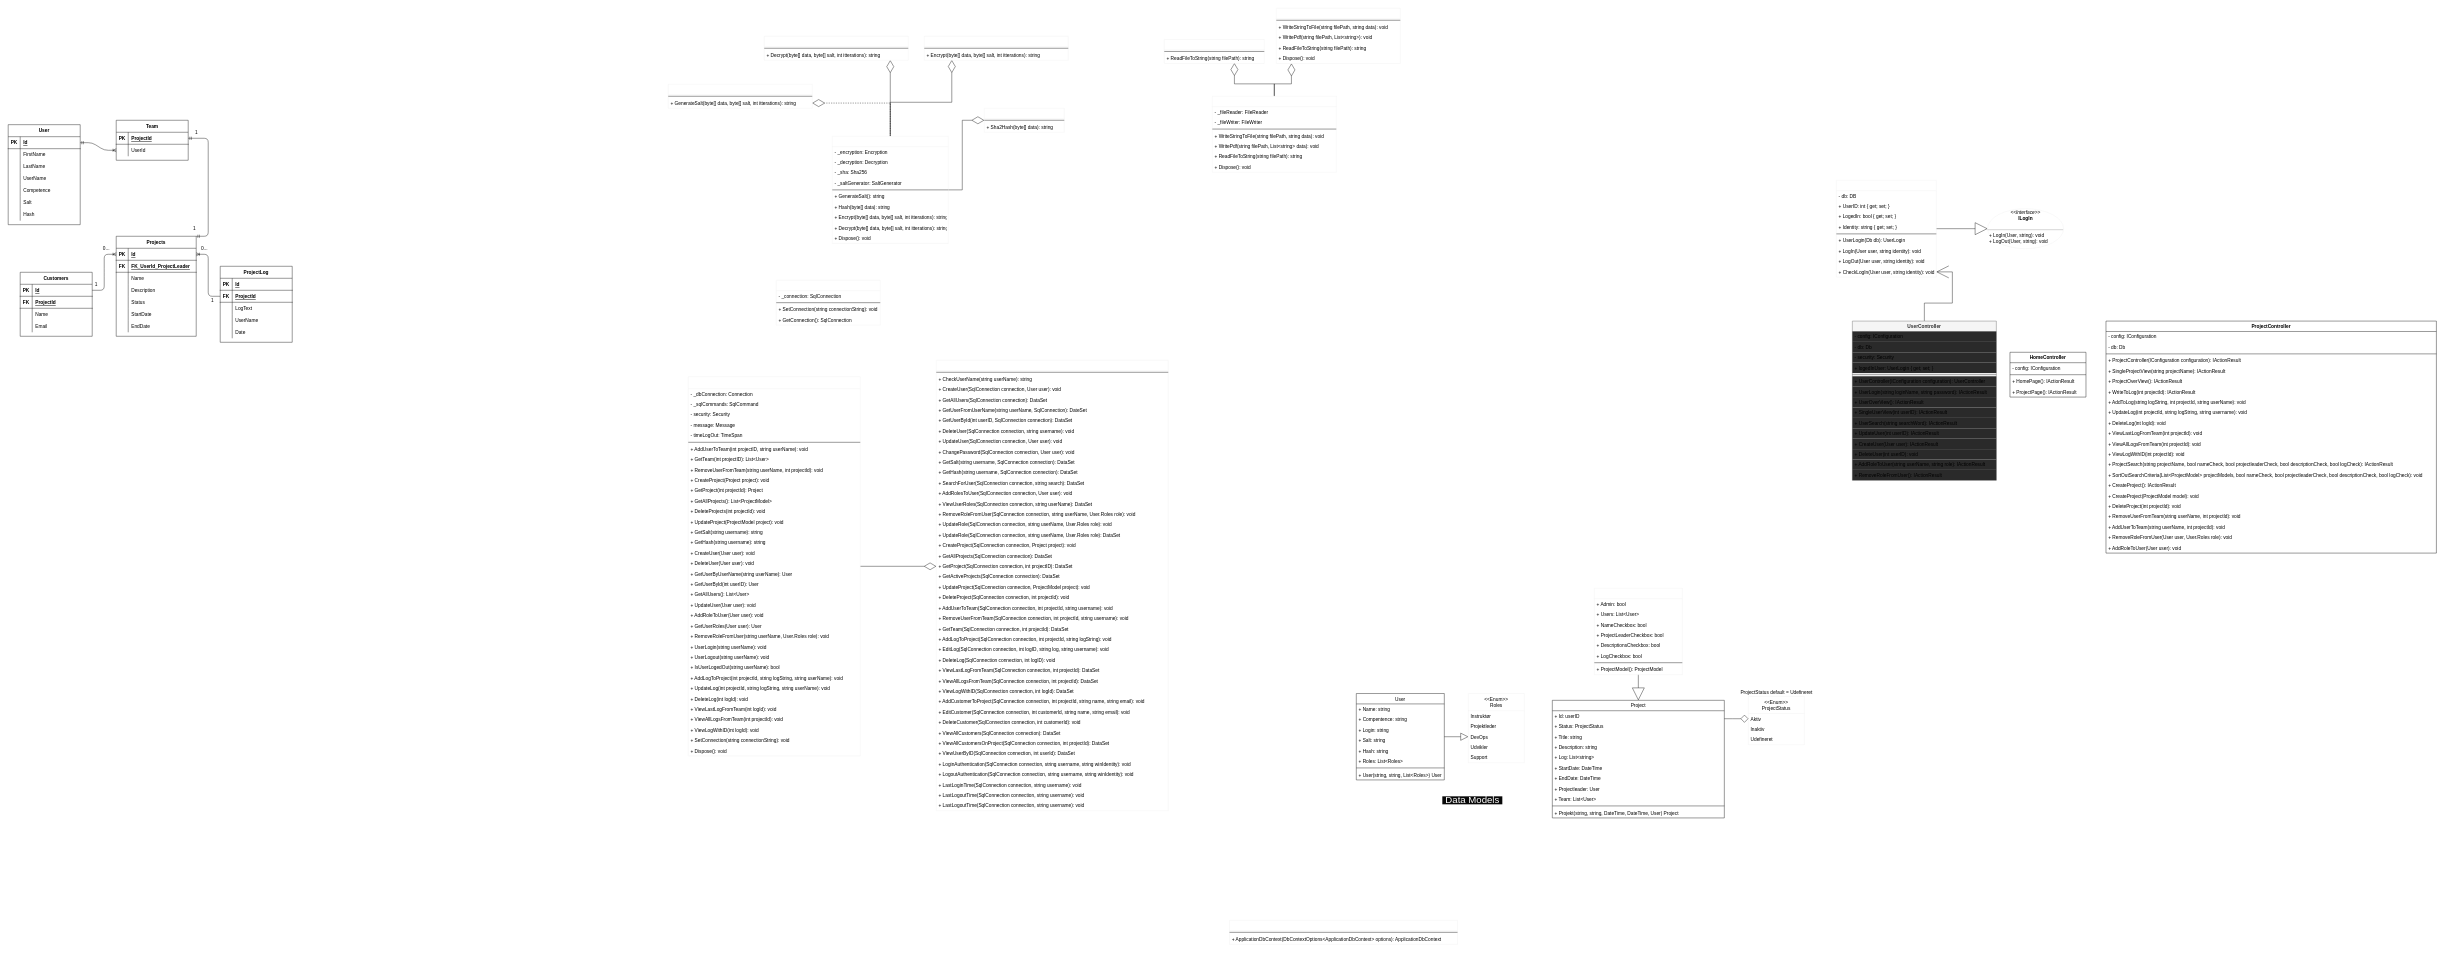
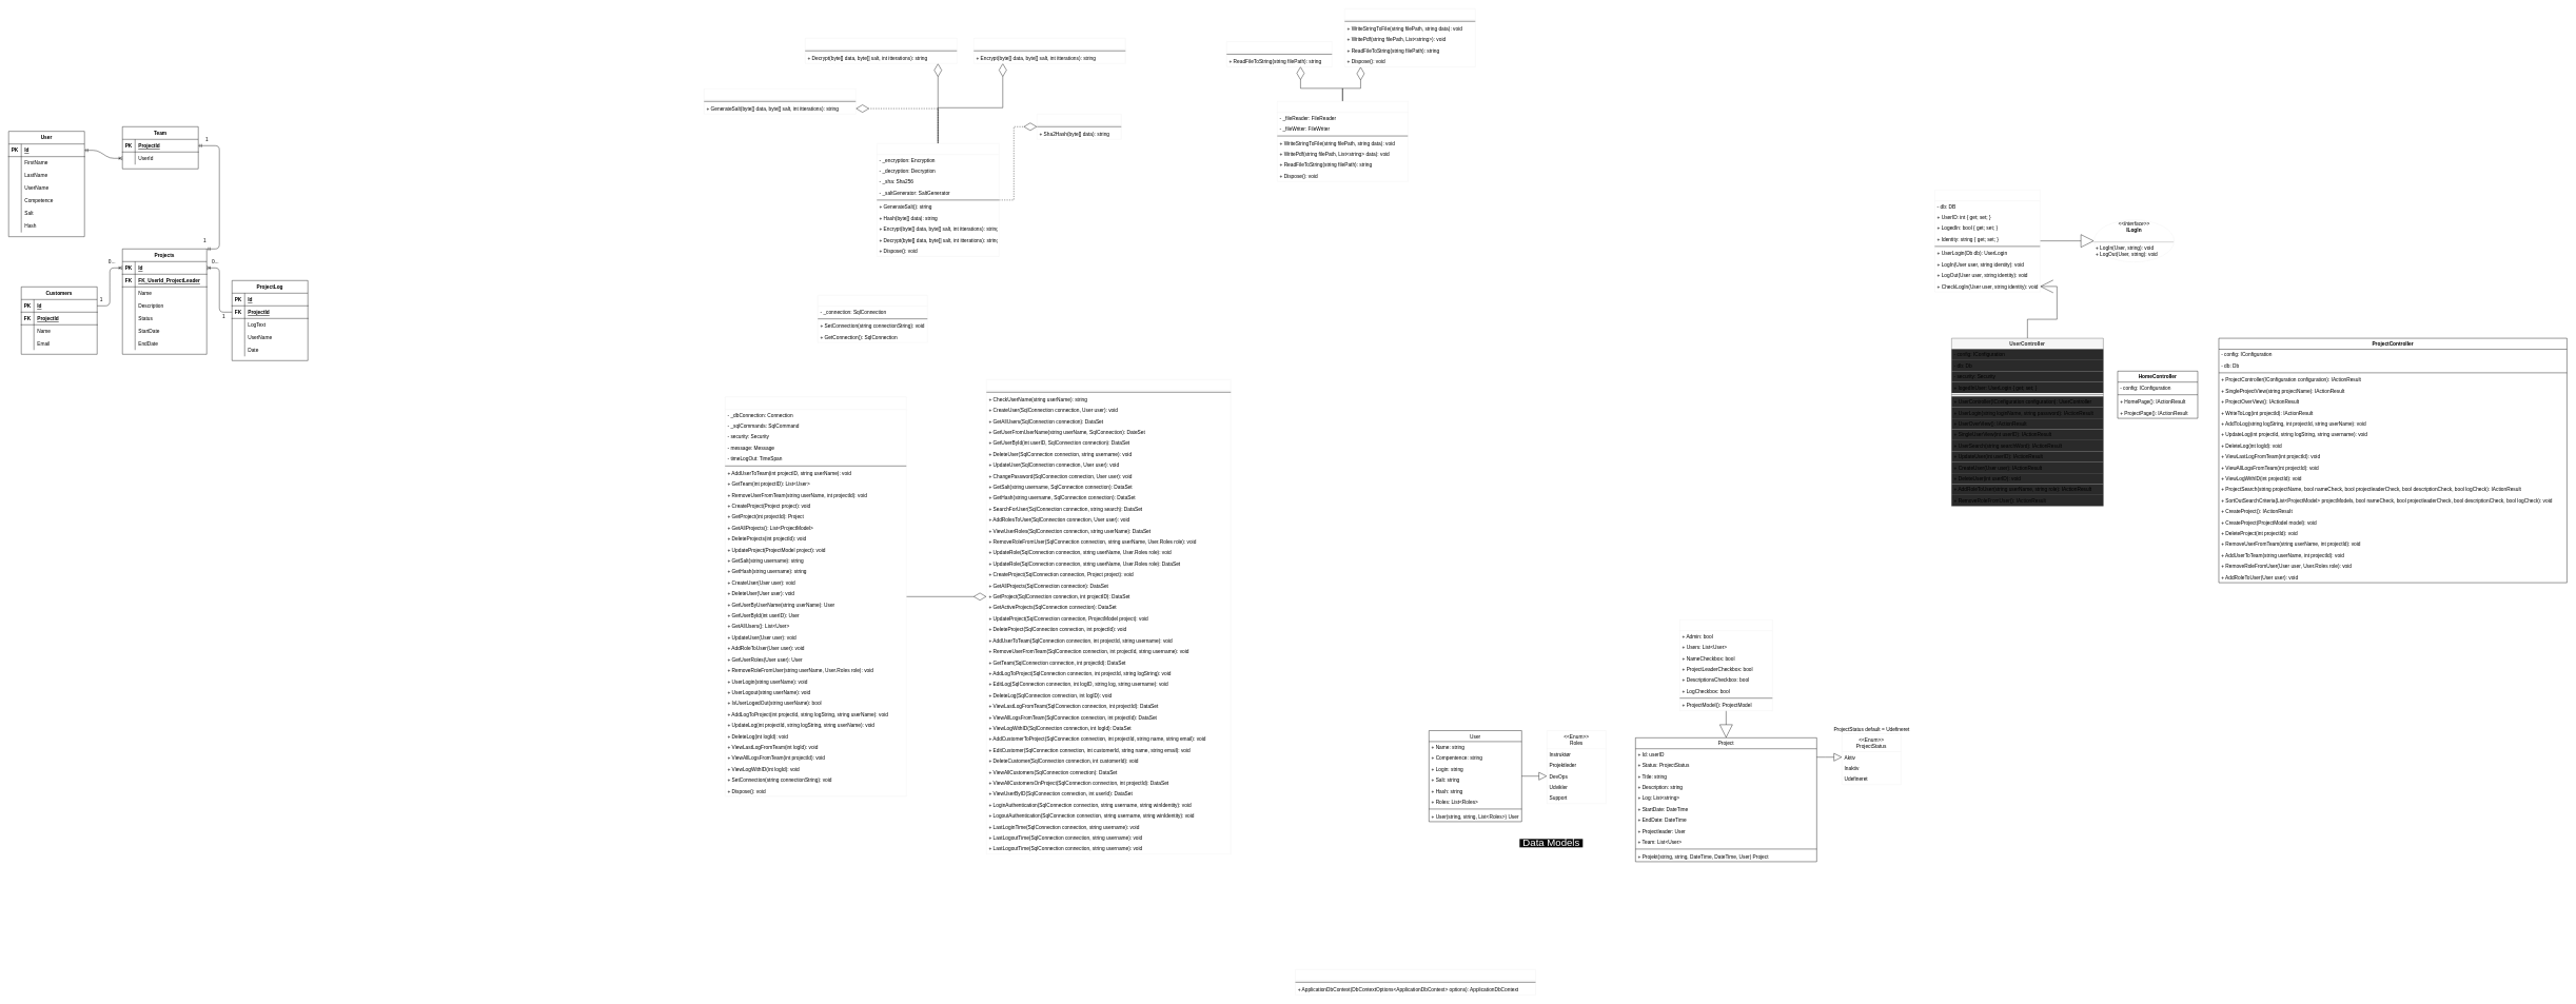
- <mxCell id="202" style="edgeStyle=orthogonalEdgeStyle;rounded=0;orthogonalLoop=1;jettySize=auto;html=1;entryX=0;entryY=0.5;entryDx=0;entryDy=0;endArrow=diamondThin;endFill=0;endSize=29;fontColor=#FFFFFF;" parent="1" source="203" target="223" edge="1"><mxGeometry relative="1" as="geometry" /></mxCell>
+ <mxCell id="202" style="edgeStyle=orthogonalEdgeStyle;rounded=0;orthogonalLoop=1;jettySize=auto;html=1;entryX=0;entryY=0.5;entryDx=0;entryDy=0;endArrow=diamondThin;endFill=0;endSize=29;fontColor=#FFFFFF;dashed=1;" parent="1" source="203" target="223" edge="1"><mxGeometry relative="1" as="geometry" /></mxCell>
- <mxCell id="79" style="edgeStyle=orthogonalEdgeStyle;rounded=0;orthogonalLoop=1;jettySize=auto;html=1;entryX=0;entryY=0.5;entryDx=0;entryDy=0;endArrow=diamond;endFill=0;endSize=17;" parent="1" source="13" target="76" edge="1"><mxGeometry relative="1" as="geometry"><Array as="points"><mxPoint x="4330" y="1796" /><mxPoint x="4330" y="1796" /></Array></mxGeometry></mxCell>
+ <mxCell id="79" style="edgeStyle=orthogonalEdgeStyle;rounded=0;orthogonalLoop=1;jettySize=auto;html=1;entryX=0;entryY=0.5;entryDx=0;entryDy=0;endArrow=block;endFill=0;endSize=17;" parent="1" source="13" target="76" edge="1"><mxGeometry relative="1" as="geometry"><Array as="points"><mxPoint x="4330" y="1796" /><mxPoint x="4330" y="1796" /></Array></mxGeometry></mxCell>
